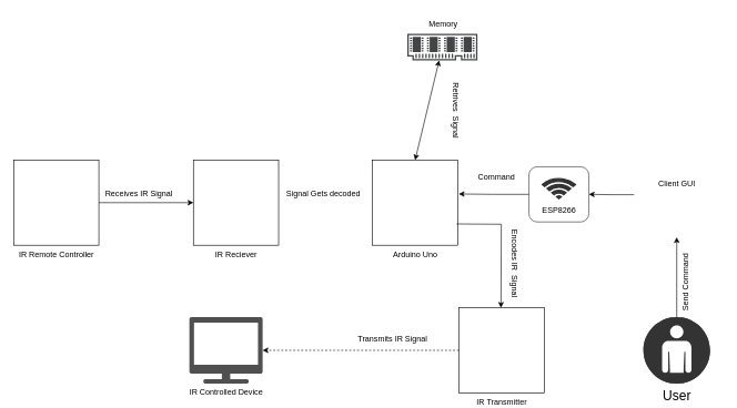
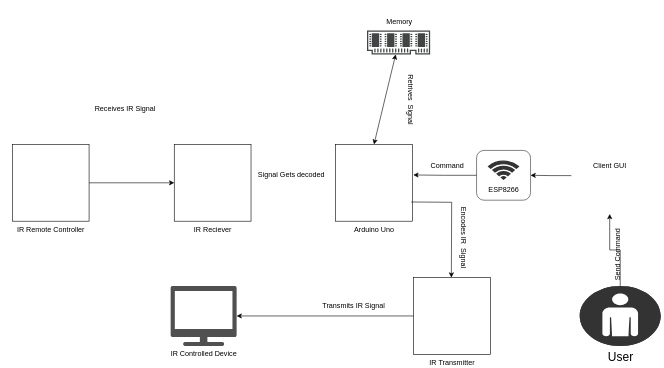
- <mxCell id="26" value="&lt;font style=&quot;font-size: 12px;&quot;&gt;Command&lt;/font&gt;" style="text;html=1;align=center;verticalAlign=middle;resizable=0;points=[];autosize=1;strokeColor=none;fillColor=none;fontSize=12;" vertex="1" parent="1"><mxGeometry x="705" y="250" width="80" height="30" as="geometry" /></mxCell>
+ <mxCell id="26" value="&lt;font style=&quot;font-size: 12px;&quot;&gt;Command&lt;/font&gt;" style="text;html=1;align=center;verticalAlign=middle;resizable=0;points=[];autosize=1;strokeColor=none;fillColor=none;fontSize=12;" vertex="1" parent="1"><mxGeometry x="705" y="260" width="80" height="30" as="geometry" /></mxCell>
- <mxCell id="14" value="Receives IR Signal" style="text;html=1;align=center;verticalAlign=middle;resizable=0;points=[];autosize=1;strokeColor=none;fillColor=none;" vertex="1" parent="1"><mxGeometry x="148" y="275" width="120" height="30" as="geometry" /></mxCell>
+ <mxCell id="14" value="Receives IR Signal" style="text;html=1;align=center;verticalAlign=middle;resizable=0;points=[];autosize=1;strokeColor=none;fillColor=none;" vertex="1" parent="1"><mxGeometry x="148" y="165" width="120" height="30" as="geometry" /></mxCell>
- <mxCell id="10" style="edgeStyle=orthogonalEdgeStyle;rounded=0;orthogonalLoop=1;jettySize=auto;html=1;dashed=1;" edge="1" parent="1" source="11" target="12"><mxGeometry relative="1" as="geometry" /></mxCell>
+ <mxCell id="10" style="edgeStyle=orthogonalEdgeStyle;rounded=0;orthogonalLoop=1;jettySize=auto;html=1;" edge="1" parent="1" source="11" target="12"><mxGeometry relative="1" as="geometry" /></mxCell>
- <mxCell id="16" value="&lt;font style=&quot;font-size: 20px;&quot;&gt;User&lt;/font&gt;" style="fillColor=#333333;verticalLabelPosition=bottom;sketch=0;html=1;strokeColor=#ffffff;verticalAlign=top;align=center;points=[[0.145,0.145,0],[0.5,0,0],[0.855,0.145,0],[1,0.5,0],[0.855,0.855,0],[0.5,1,0],[0.145,0.855,0],[0,0.5,0]];pointerEvents=1;shape=mxgraph.cisco_safe.compositeIcon;bgIcon=ellipse;resIcon=mxgraph.cisco_safe.capability.user;" vertex="1" parent="1"><mxGeometry x="966" y="476" width="100" height="100" as="geometry" /></mxCell>
+ <mxCell id="16" value="&lt;font style=&quot;font-size: 20px;&quot;&gt;User&lt;/font&gt;" style="fillColor=#333333;verticalLabelPosition=bottom;sketch=0;html=1;strokeColor=#ffffff;verticalAlign=top;align=center;points=[[0.145,0.145,0],[0.5,0,0],[0.855,0.145,0],[1,0.5,0],[0.855,0.855,0],[0.5,1,0],[0.145,0.855,0],[0,0.5,0]];pointerEvents=1;shape=mxgraph.cisco_safe.compositeIcon;bgIcon=ellipse;resIcon=mxgraph.cisco_safe.capability.user;" vertex="1" parent="1"><mxGeometry x="966" y="476" width="135" height="100" as="geometry" /></mxCell>
